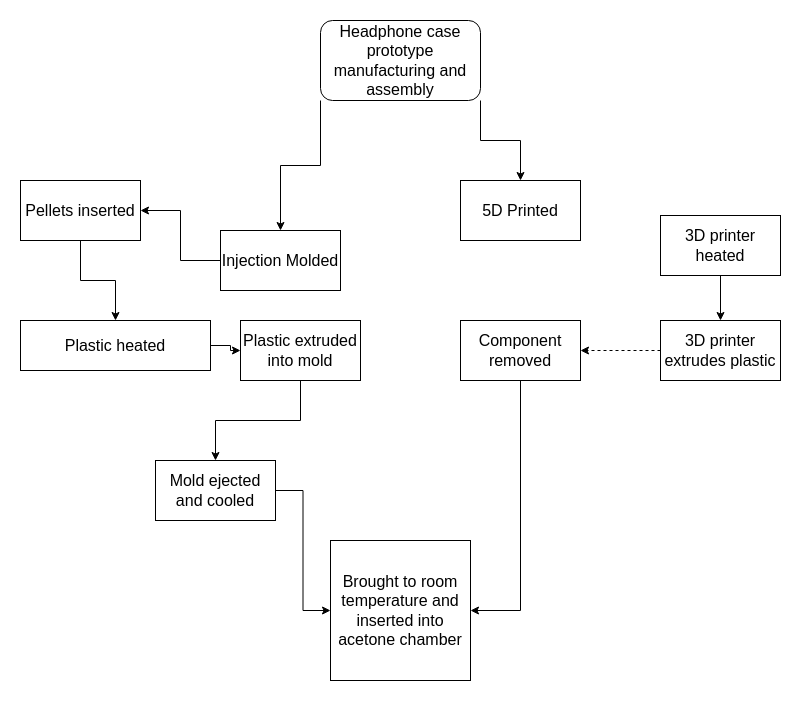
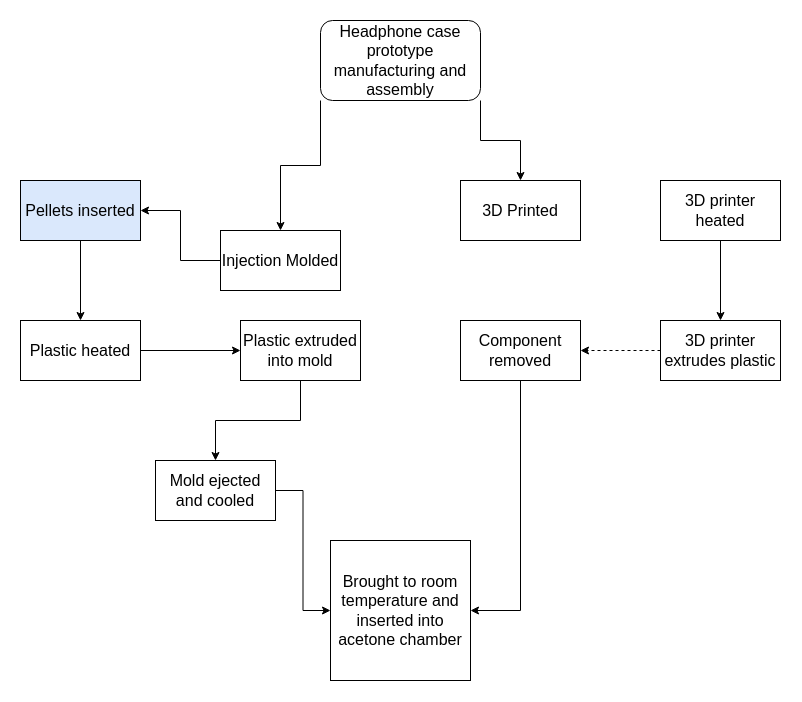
- <mxCell id="9" value="Pellets inserted" style="rounded=0;whiteSpace=wrap;html=1;fontSize=16;" vertex="1" parent="1"><mxGeometry y="180" width="120" height="60" as="geometry" x="20" /></mxCell>
+ <mxCell id="9" value="Pellets inserted" style="rounded=0;whiteSpace=wrap;html=1;fontSize=16;fillColor=#dae8fc;" vertex="1" parent="1"><mxGeometry y="180" width="120" height="60" as="geometry" x="20" /></mxCell>
- <mxCell id="7" value="5D Printed" style="rounded=0;whiteSpace=wrap;html=1;fontSize=16;" vertex="1" parent="1"><mxGeometry x="460" y="180" width="120" height="60" as="geometry" /></mxCell>
+ <mxCell id="7" value="3D Printed" style="rounded=0;whiteSpace=wrap;html=1;fontSize=16;" vertex="1" parent="1"><mxGeometry x="460" y="180" width="120" height="60" as="geometry" /></mxCell>
- <mxCell id="17" value="3D printer heated" style="rounded=0;whiteSpace=wrap;html=1;fontSize=16;" vertex="1" parent="1"><mxGeometry x="660" y="215" width="120" height="60" as="geometry" /></mxCell>
+ <mxCell id="17" value="3D printer heated" style="rounded=0;whiteSpace=wrap;html=1;fontSize=16;" vertex="1" parent="1"><mxGeometry x="660" y="180" width="120" height="60" as="geometry" /></mxCell>
- <mxCell id="11" value="Plastic heated" style="rounded=0;whiteSpace=wrap;html=1;fontSize=16;" vertex="1" parent="1"><mxGeometry x="20" y="320" width="190" height="50" as="geometry" /></mxCell>
+ <mxCell id="11" value="Plastic heated" style="rounded=0;whiteSpace=wrap;html=1;fontSize=16;" vertex="1" parent="1"><mxGeometry y="320" width="120" height="60" as="geometry" x="20" /></mxCell>
